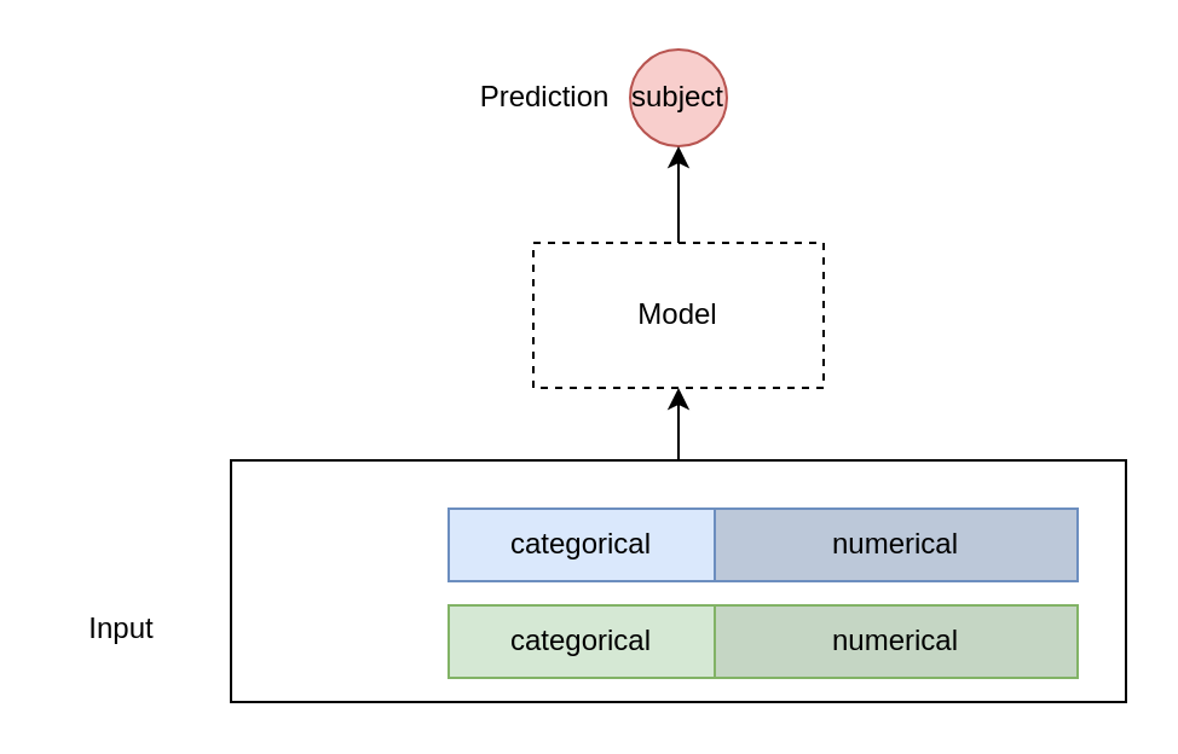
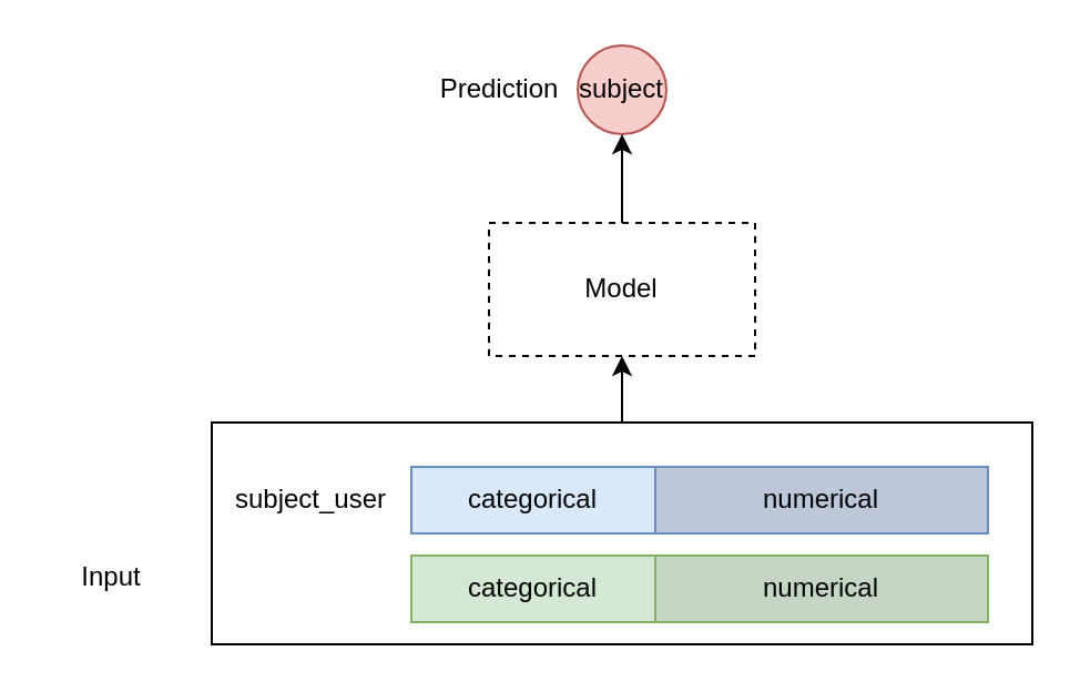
+ <mxCell id="7" value="subject_user" style="text;html=1;strokeColor=none;fillColor=none;align=center;verticalAlign=middle;whiteSpace=wrap;rounded=0;" vertex="1" parent="4"><mxGeometry y="5" width="70" height="20" as="geometry" /></mxCell>
